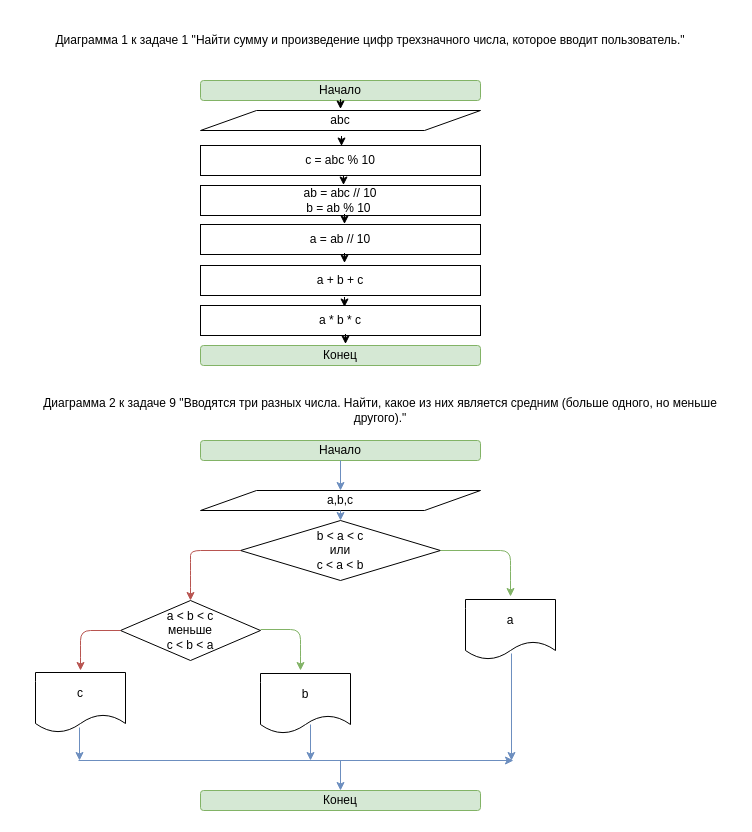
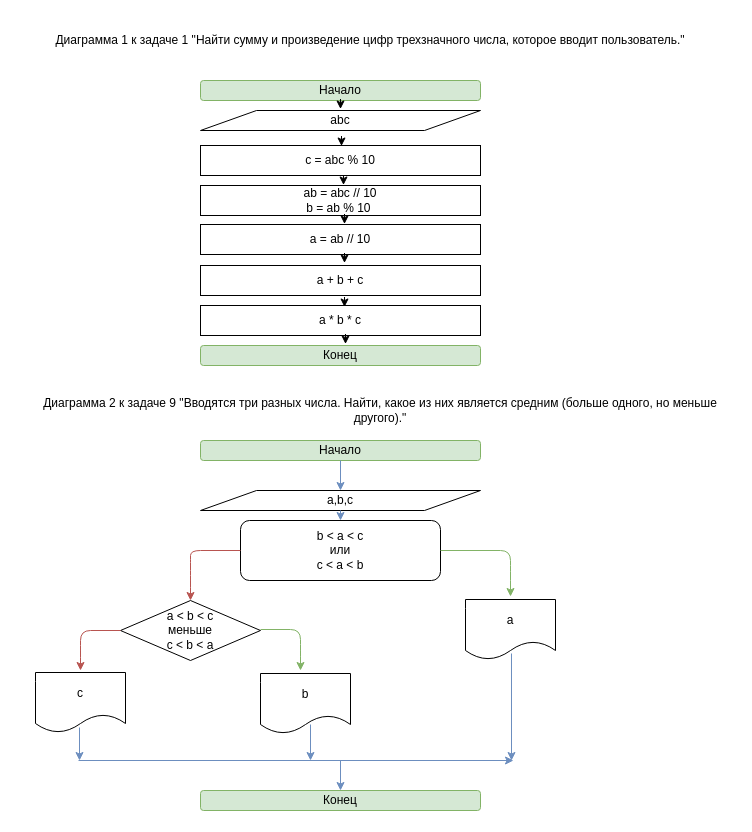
- <mxCell id="14" value="b &amp;lt; a &amp;lt; c&lt;br&gt;или&lt;br&gt;c &amp;lt; a &amp;lt; b&lt;br&gt;" style="rhombus;whiteSpace=wrap;html=1;" vertex="1" parent="1"><mxGeometry x="240" y="520" width="200" height="60" as="geometry" /></mxCell>
+ <mxCell id="14" value="b &amp;lt; a &amp;lt; c&lt;br&gt;или&lt;br&gt;c &amp;lt; a &amp;lt; b&lt;br&gt;" style="whiteSpace=wrap;html=1;rounded=1;" vertex="1" parent="1"><mxGeometry x="240" y="520" width="200" height="60" as="geometry" /></mxCell>
